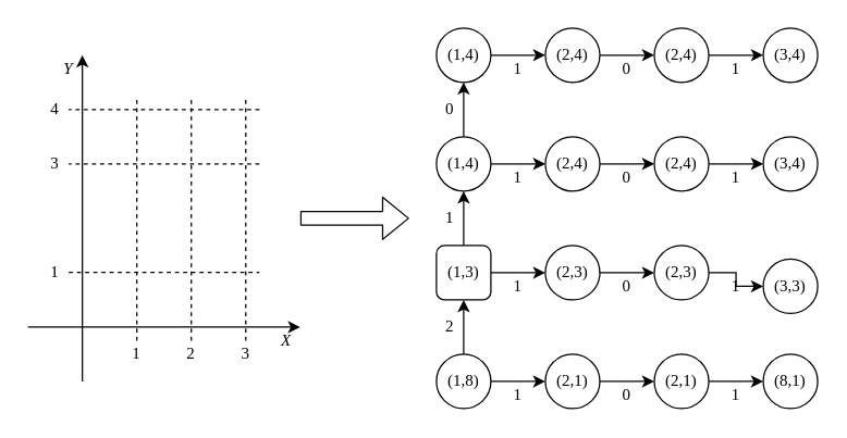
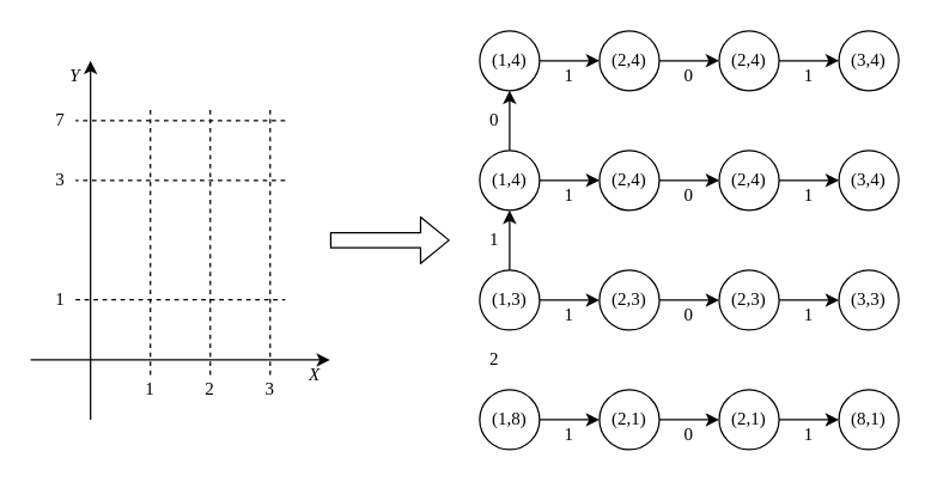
- <mxCell id="48" value="4" style="text;html=1;strokeColor=none;fillColor=none;align=center;verticalAlign=middle;whiteSpace=wrap;rounded=0;fontFamily=Times New Roman;fontStyle=0" vertex="1" parent="1"><mxGeometry x="30" y="70" width="20" height="20" as="geometry" /></mxCell>
+ <mxCell id="48" value="7" style="text;html=1;strokeColor=none;fillColor=none;align=center;verticalAlign=middle;whiteSpace=wrap;rounded=0;fontFamily=Times New Roman;fontStyle=0" vertex="1" parent="1"><mxGeometry x="30" y="70" width="20" height="20" as="geometry" /></mxCell>
- <mxCell id="15" value="&lt;span&gt;(1,3)&lt;/span&gt;" style="whiteSpace=wrap;html=1;aspect=fixed;fontFamily=Times New Roman;rounded=1;" vertex="1" parent="1"><mxGeometry x="320" y="180" width="40" height="40" as="geometry" /></mxCell>
+ <mxCell id="15" value="&lt;span&gt;(1,3)&lt;/span&gt;" style="ellipse;whiteSpace=wrap;html=1;aspect=fixed;fontFamily=Times New Roman;" vertex="1" parent="1"><mxGeometry x="320" y="180" width="40" height="40" as="geometry" /></mxCell>
- <mxCell id="20" value="&lt;span&gt;(3,3)&lt;/span&gt;" style="ellipse;whiteSpace=wrap;html=1;aspect=fixed;fontFamily=Times New Roman;" vertex="1" parent="1"><mxGeometry x="560" y="190" width="40" height="40" as="geometry" /></mxCell>
+ <mxCell id="20" value="&lt;span&gt;(3,3)&lt;/span&gt;" style="ellipse;whiteSpace=wrap;html=1;aspect=fixed;fontFamily=Times New Roman;" vertex="1" parent="1"><mxGeometry x="560" y="180" width="40" height="40" as="geometry" /></mxCell>
- <mxCell id="5" style="edgeStyle=orthogonalEdgeStyle;rounded=0;orthogonalLoop=1;jettySize=auto;html=1;exitX=0.5;exitY=0;exitDx=0;exitDy=0;entryX=0.5;entryY=1;entryDx=0;entryDy=0;" edge="1" parent="1" source="7" target="15"><mxGeometry relative="1" as="geometry" /></mxCell>
